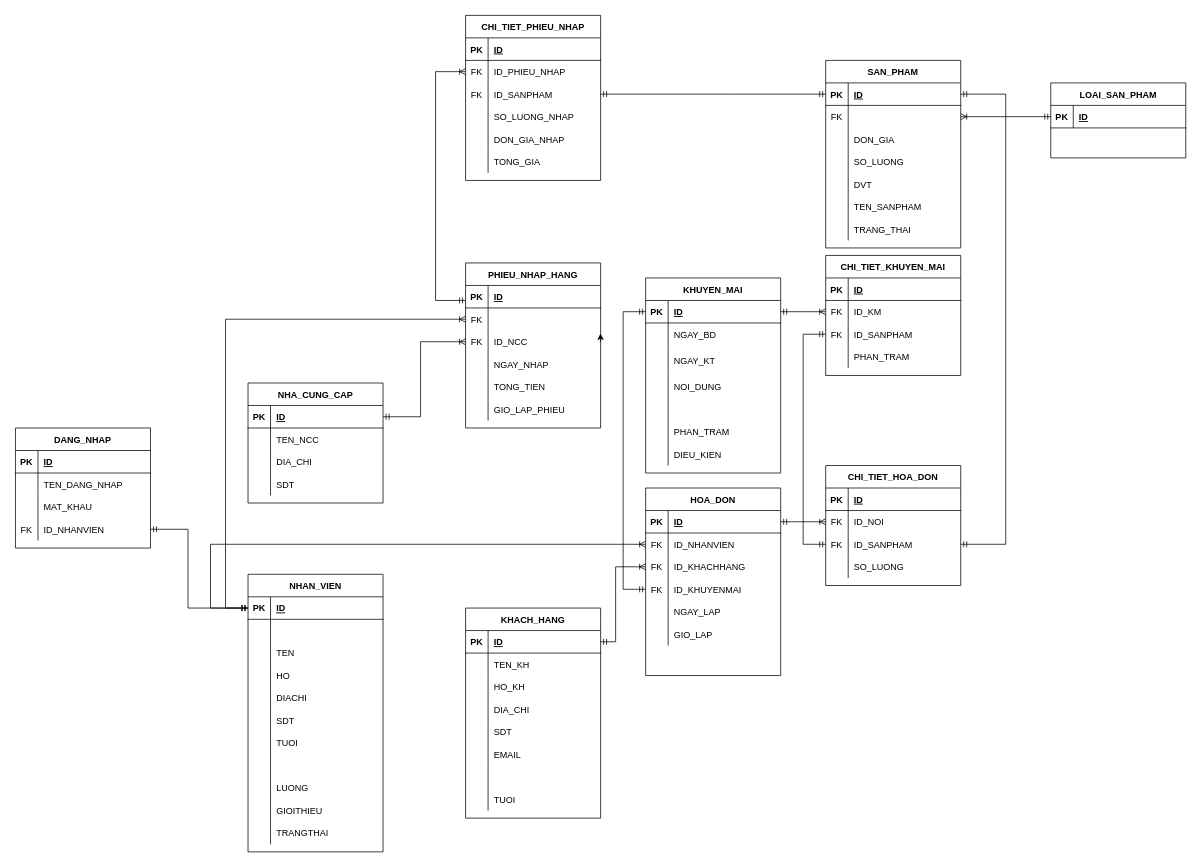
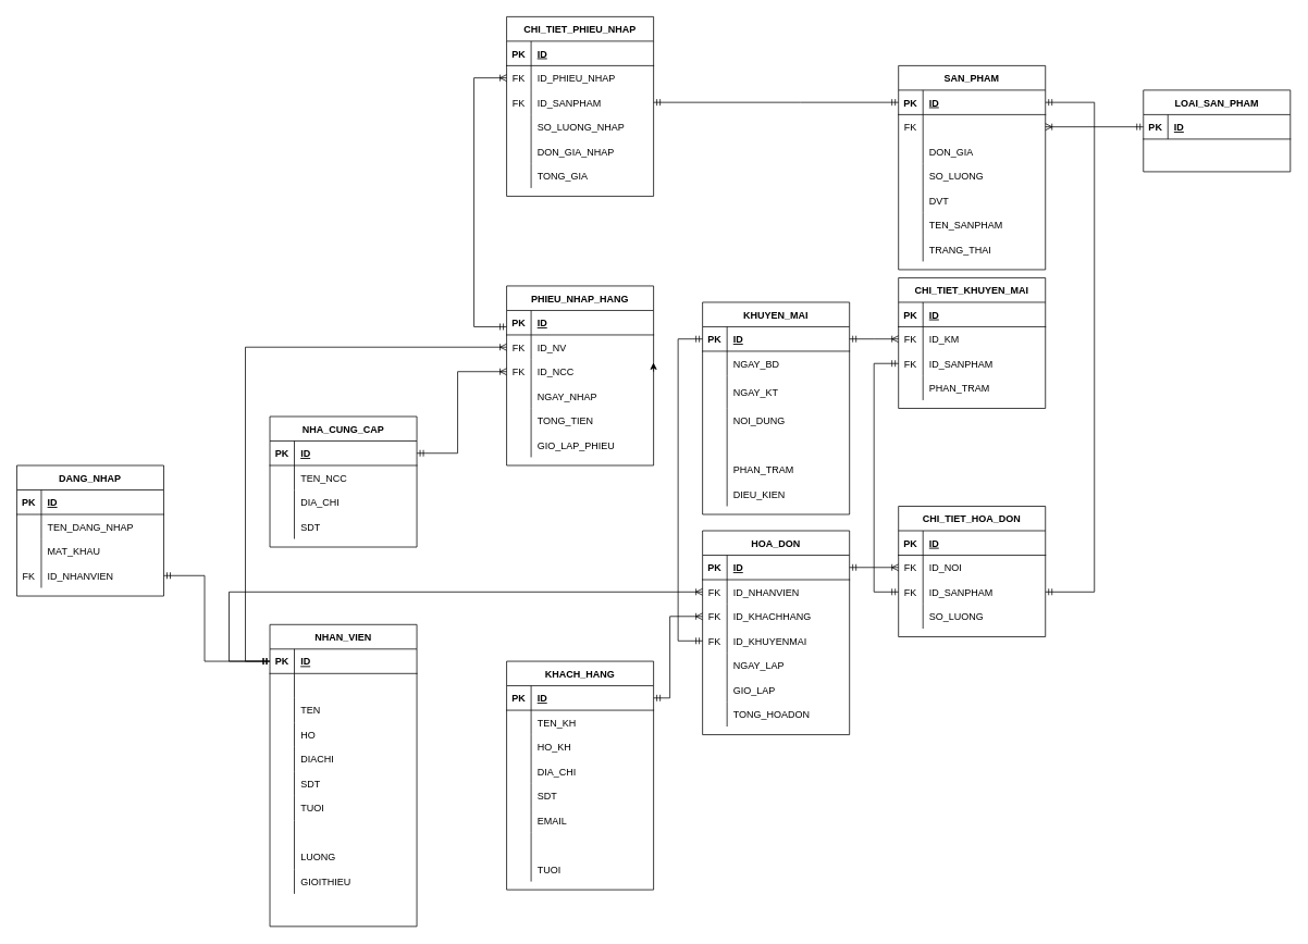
+ <mxCell id="21" value="ID_NV" style="shape=partialRectangle;connectable=0;fillColor=none;top=0;left=0;bottom=0;right=0;align=left;spacingLeft=6;overflow=hidden;" parent="19" vertex="1"><mxGeometry x="30" width="150" height="30" as="geometry"><mxRectangle width="150" height="30" as="alternateBounds" /></mxGeometry></mxCell>
+ <mxCell id="101" value="TONG_HOADON" style="shape=partialRectangle;connectable=0;fillColor=none;top=0;left=0;bottom=0;right=0;align=left;spacingLeft=6;overflow=hidden;" parent="99" vertex="1"><mxGeometry x="30" width="150" height="30" as="geometry"><mxRectangle width="150" height="30" as="alternateBounds" /></mxGeometry></mxCell>
- <mxCell id="212" value="TRANGTHAI" style="shape=partialRectangle;connectable=0;fillColor=none;top=0;left=0;bottom=0;right=0;align=left;spacingLeft=6;overflow=hidden;" parent="210" vertex="1"><mxGeometry x="30" width="150" height="30" as="geometry"><mxRectangle width="150" height="30" as="alternateBounds" /></mxGeometry></mxCell>
